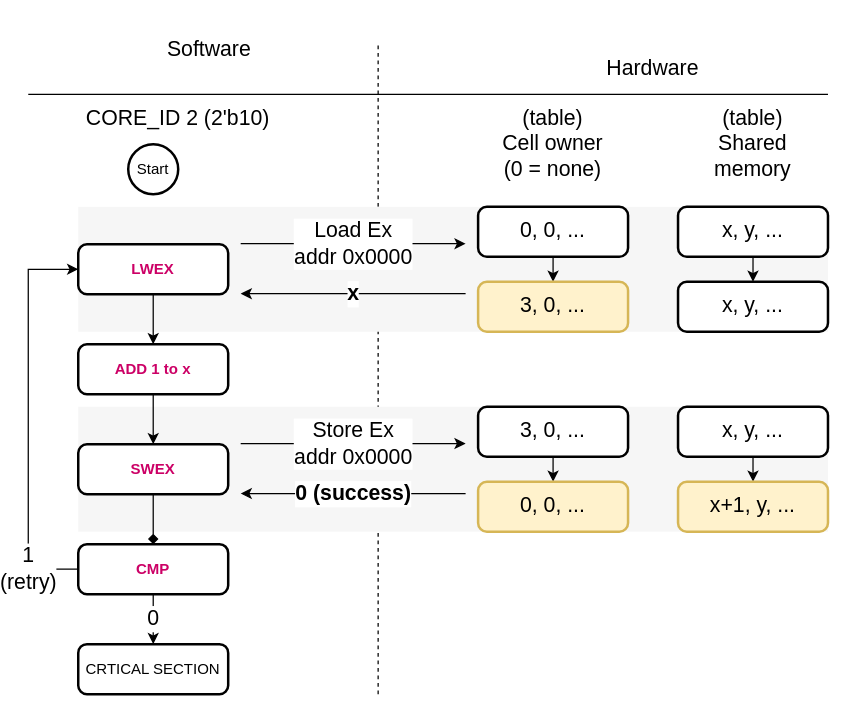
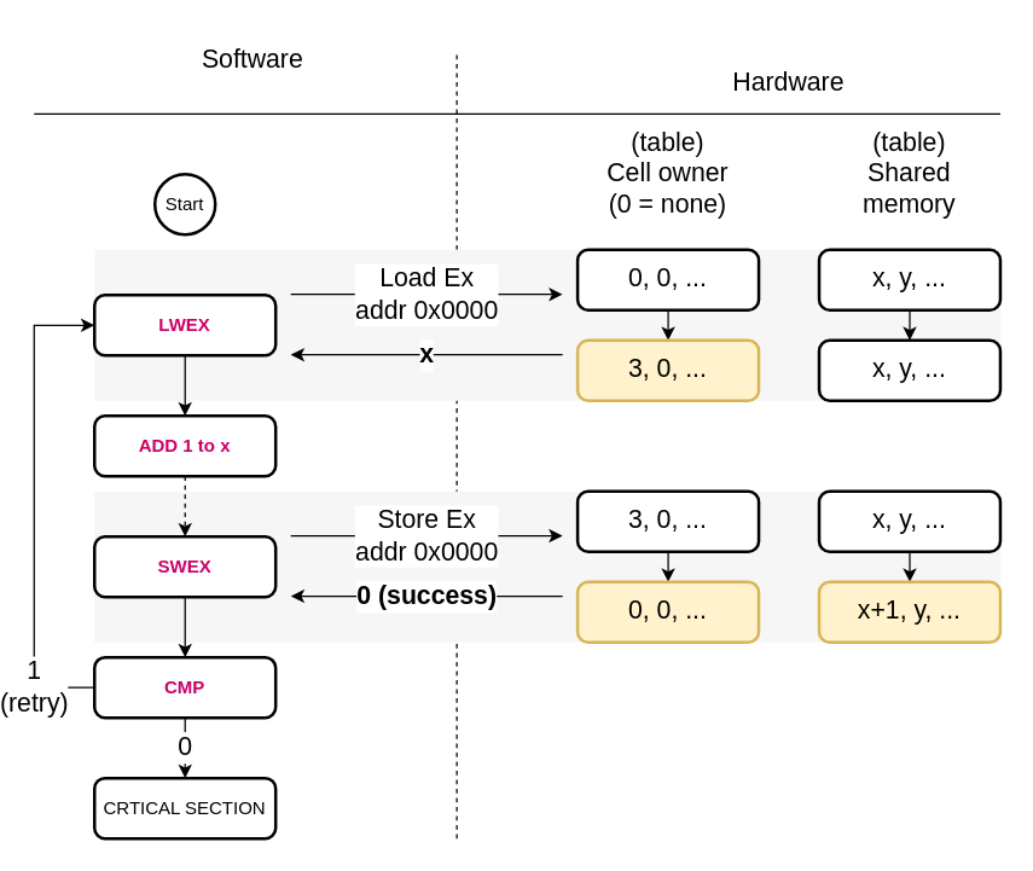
- <mxCell id="12" value="CORE_ID 2 (2'b10)" style="text;html=1;strokeColor=none;fillColor=none;align=center;verticalAlign=middle;whiteSpace=wrap;rounded=0;fontSize=17;" vertex="1" parent="1"><mxGeometry x="60" y="85" width="160" height="20" as="geometry" /></mxCell>
- <mxCell id="21" style="edgeStyle=orthogonalEdgeStyle;rounded=0;orthogonalLoop=1;jettySize=auto;html=1;exitX=0.5;exitY=1;exitDx=0;exitDy=0;entryX=0.5;entryY=0;entryDx=0;entryDy=0;startArrow=none;startFill=0;endArrow=classic;endFill=1;fontSize=17;" edge="1" parent="1" source="22" target="24"><mxGeometry relative="1" as="geometry" /></mxCell>
+ <mxCell id="21" style="edgeStyle=orthogonalEdgeStyle;rounded=0;orthogonalLoop=1;jettySize=auto;html=1;exitX=0.5;exitY=1;exitDx=0;exitDy=0;entryX=0.5;entryY=0;entryDx=0;entryDy=0;startArrow=none;startFill=0;endArrow=classic;endFill=1;fontSize=17;dashed=1;" edge="1" parent="1" source="22" target="24"><mxGeometry relative="1" as="geometry" /></mxCell>
- <mxCell id="23" style="edgeStyle=orthogonalEdgeStyle;rounded=0;orthogonalLoop=1;jettySize=auto;html=1;exitX=0.5;exitY=1;exitDx=0;exitDy=0;entryX=0.5;entryY=0;entryDx=0;entryDy=0;startArrow=none;startFill=0;endArrow=diamond;endFill=1;fontSize=17;" edge="1" parent="1" source="24" target="35"><mxGeometry relative="1" as="geometry" /></mxCell>
+ <mxCell id="23" style="edgeStyle=orthogonalEdgeStyle;rounded=0;orthogonalLoop=1;jettySize=auto;html=1;exitX=0.5;exitY=1;exitDx=0;exitDy=0;entryX=0.5;entryY=0;entryDx=0;entryDy=0;startArrow=none;startFill=0;endArrow=classic;endFill=1;fontSize=17;" edge="1" parent="1" source="24" target="35"><mxGeometry relative="1" as="geometry" /></mxCell>
